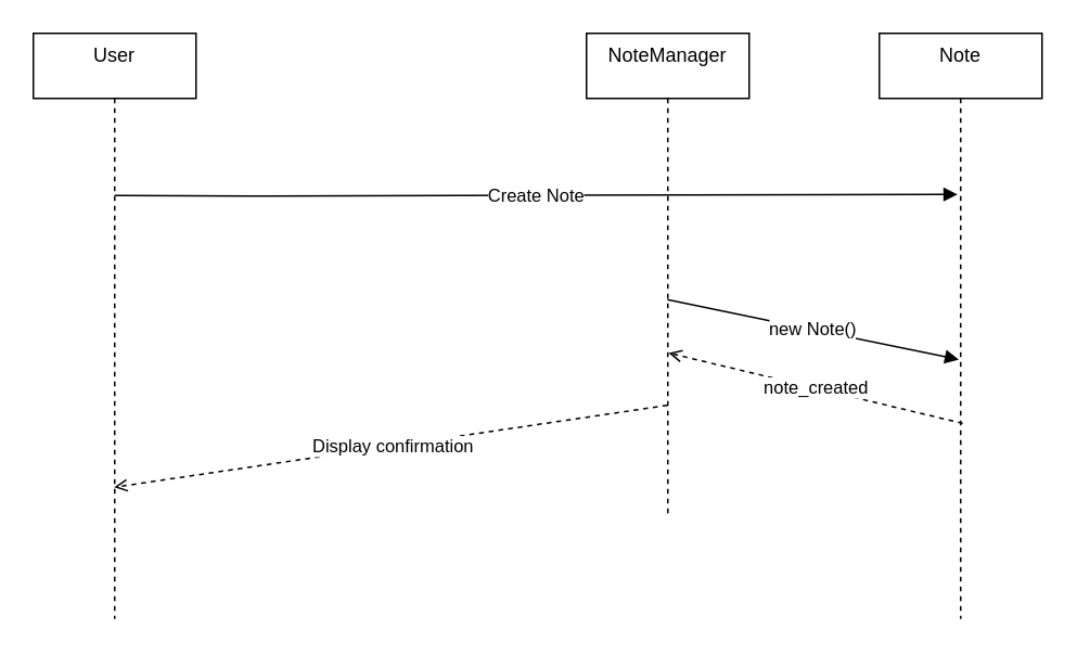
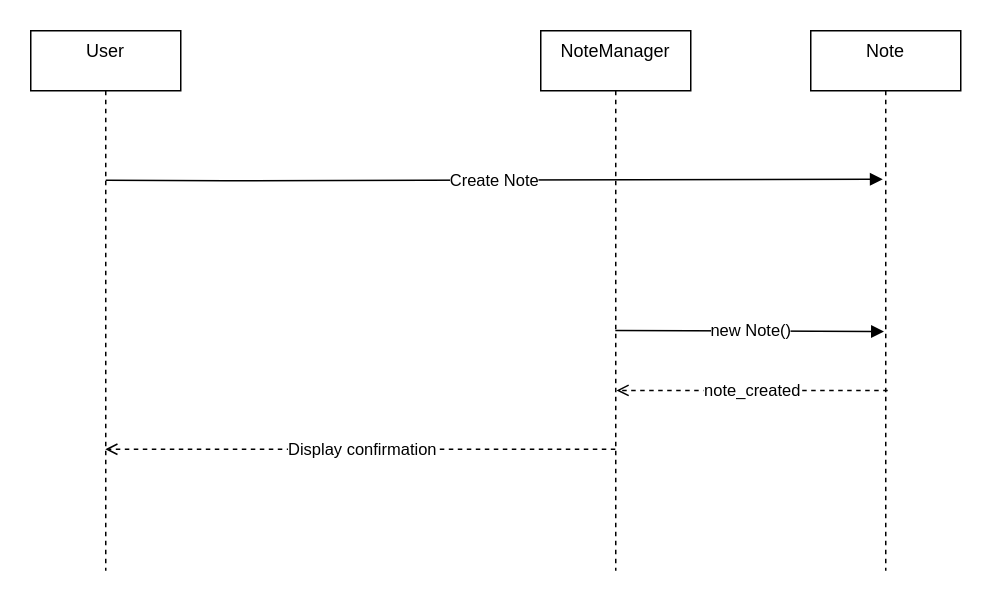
- <mxCell id="3" value="NoteManager" style="shape=umlLifeline;verticalAlign=top;" parent="1" vertex="1"><mxGeometry x="360" y="20" width="100" height="295" as="geometry" /></mxCell>
+ <mxCell id="3" value="NoteManager" style="shape=umlLifeline;verticalAlign=top;" parent="1" vertex="1"><mxGeometry x="360" y="20" width="100" height="360" as="geometry" /></mxCell>
